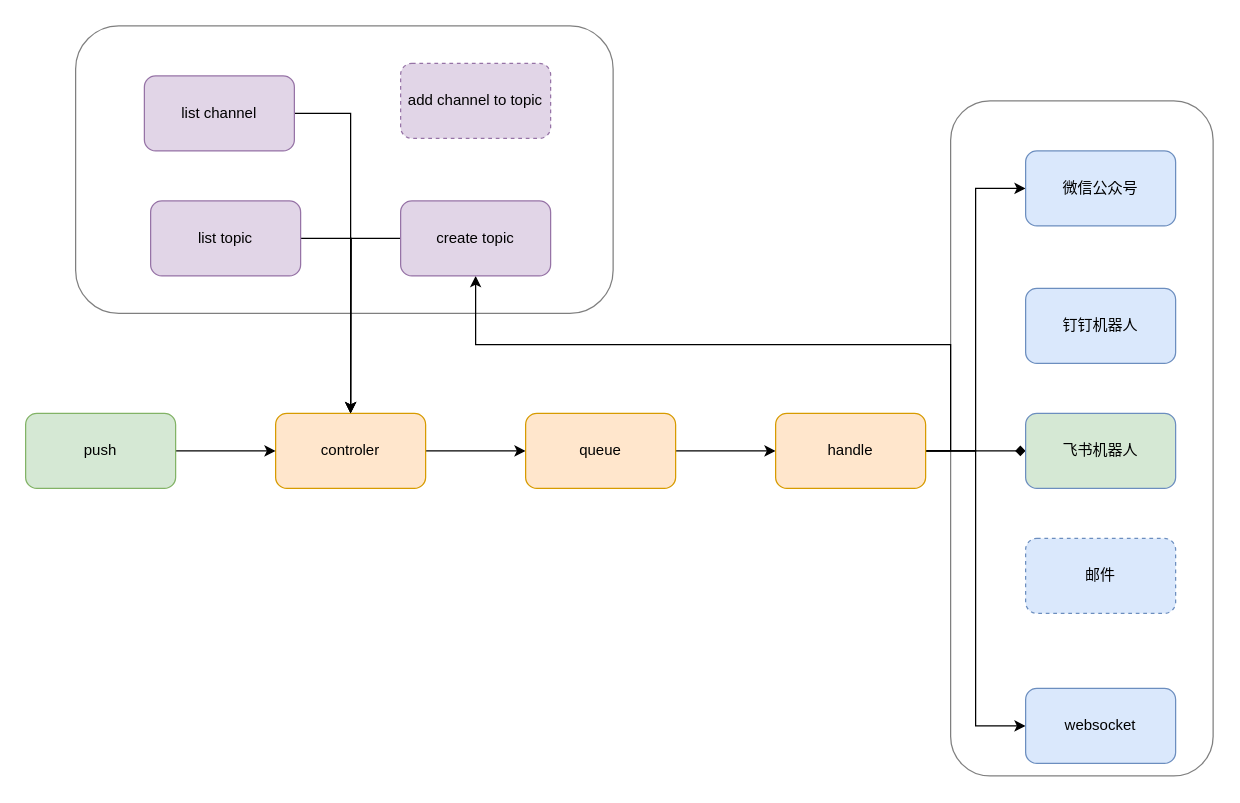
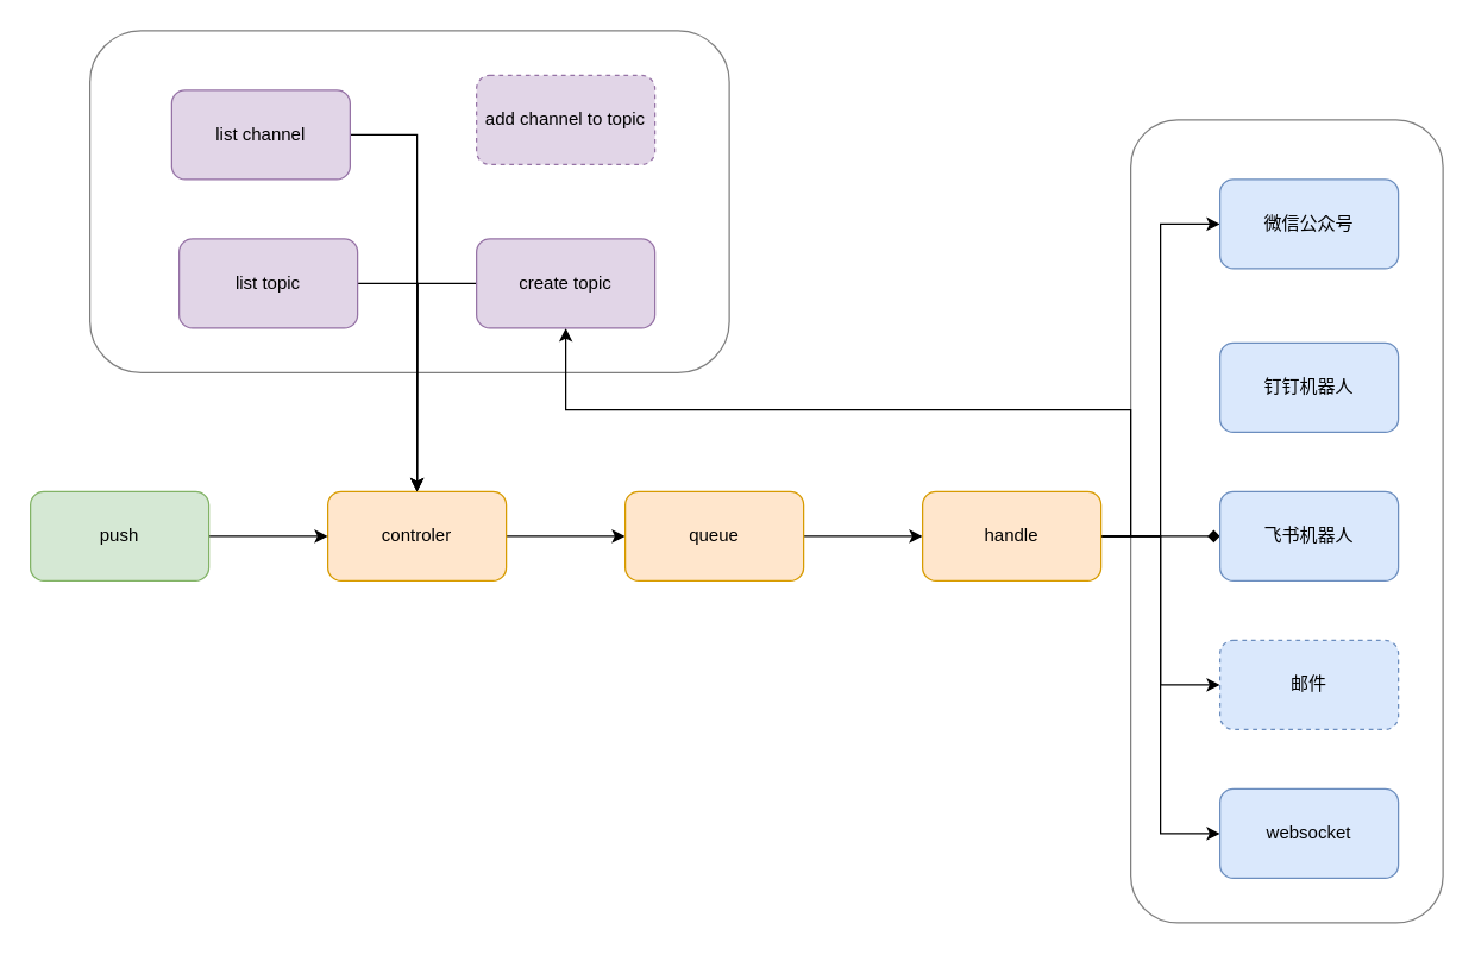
- <mxCell id="16" value="飞书机器人" style="rounded=1;whiteSpace=wrap;html=1;fillColor=#d5e8d4;strokeColor=#6c8ebf;" vertex="1" parent="1"><mxGeometry x="820" y="330" width="120" height="60" as="geometry" /></mxCell>
+ <mxCell id="16" value="飞书机器人" style="rounded=1;whiteSpace=wrap;html=1;fillColor=#dae8fc;strokeColor=#6c8ebf;" vertex="1" parent="1"><mxGeometry x="820" y="330" width="120" height="60" as="geometry" /></mxCell>
+ <mxCell id="11" style="edgeStyle=orthogonalEdgeStyle;rounded=0;orthogonalLoop=1;jettySize=auto;html=1;exitX=1;exitY=0.5;exitDx=0;exitDy=0;entryX=0;entryY=0.5;entryDx=0;entryDy=0;" edge="1" parent="1" source="13" target="17"><mxGeometry relative="1" as="geometry" /></mxCell>
- <mxCell id="18" value="websocket" style="rounded=1;whiteSpace=wrap;html=1;fillColor=#dae8fc;strokeColor=#6c8ebf;" vertex="1" parent="1"><mxGeometry x="820" y="550" width="120" height="60" as="geometry" /></mxCell>
+ <mxCell id="18" value="websocket" style="rounded=1;whiteSpace=wrap;html=1;fillColor=#dae8fc;strokeColor=#6c8ebf;" vertex="1" parent="1"><mxGeometry x="820" y="530" width="120" height="60" as="geometry" /></mxCell>
